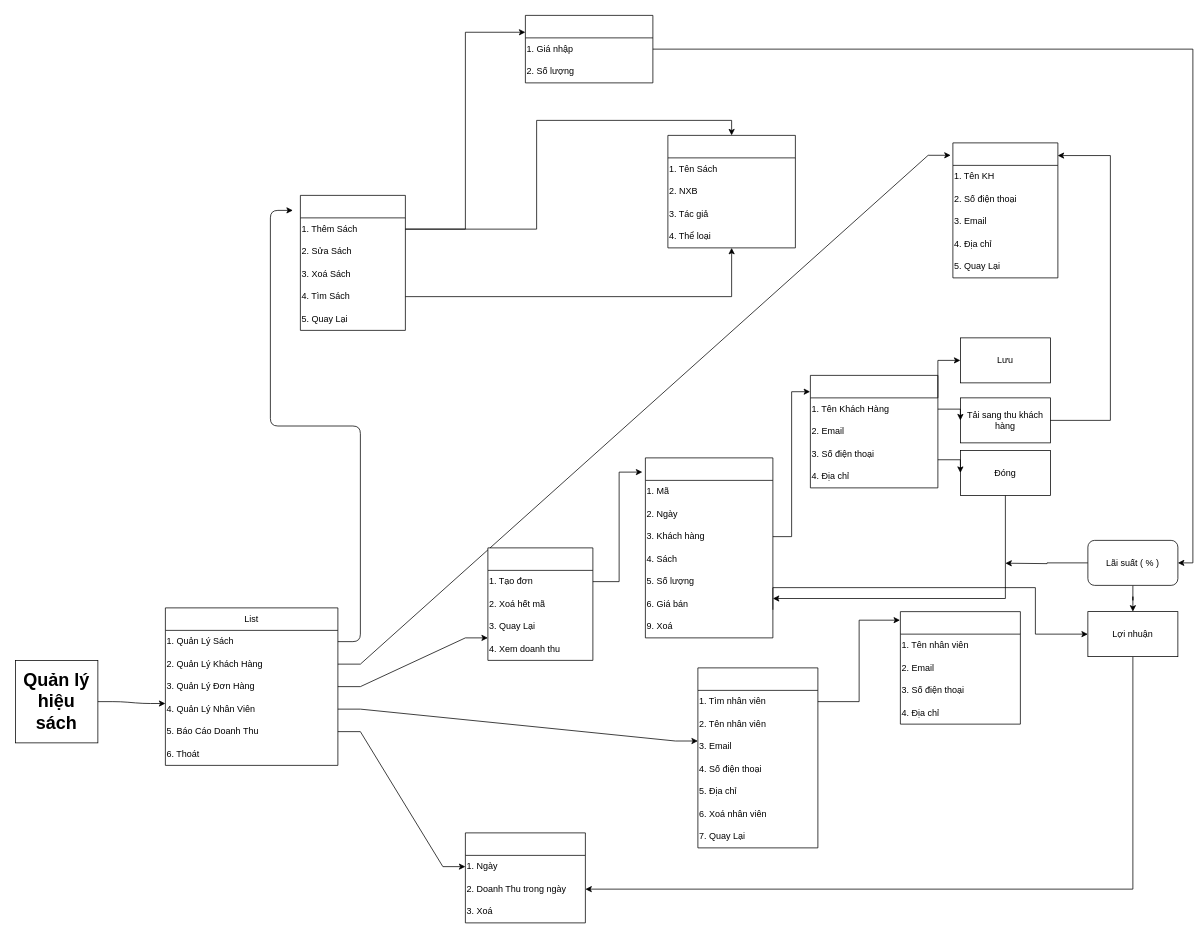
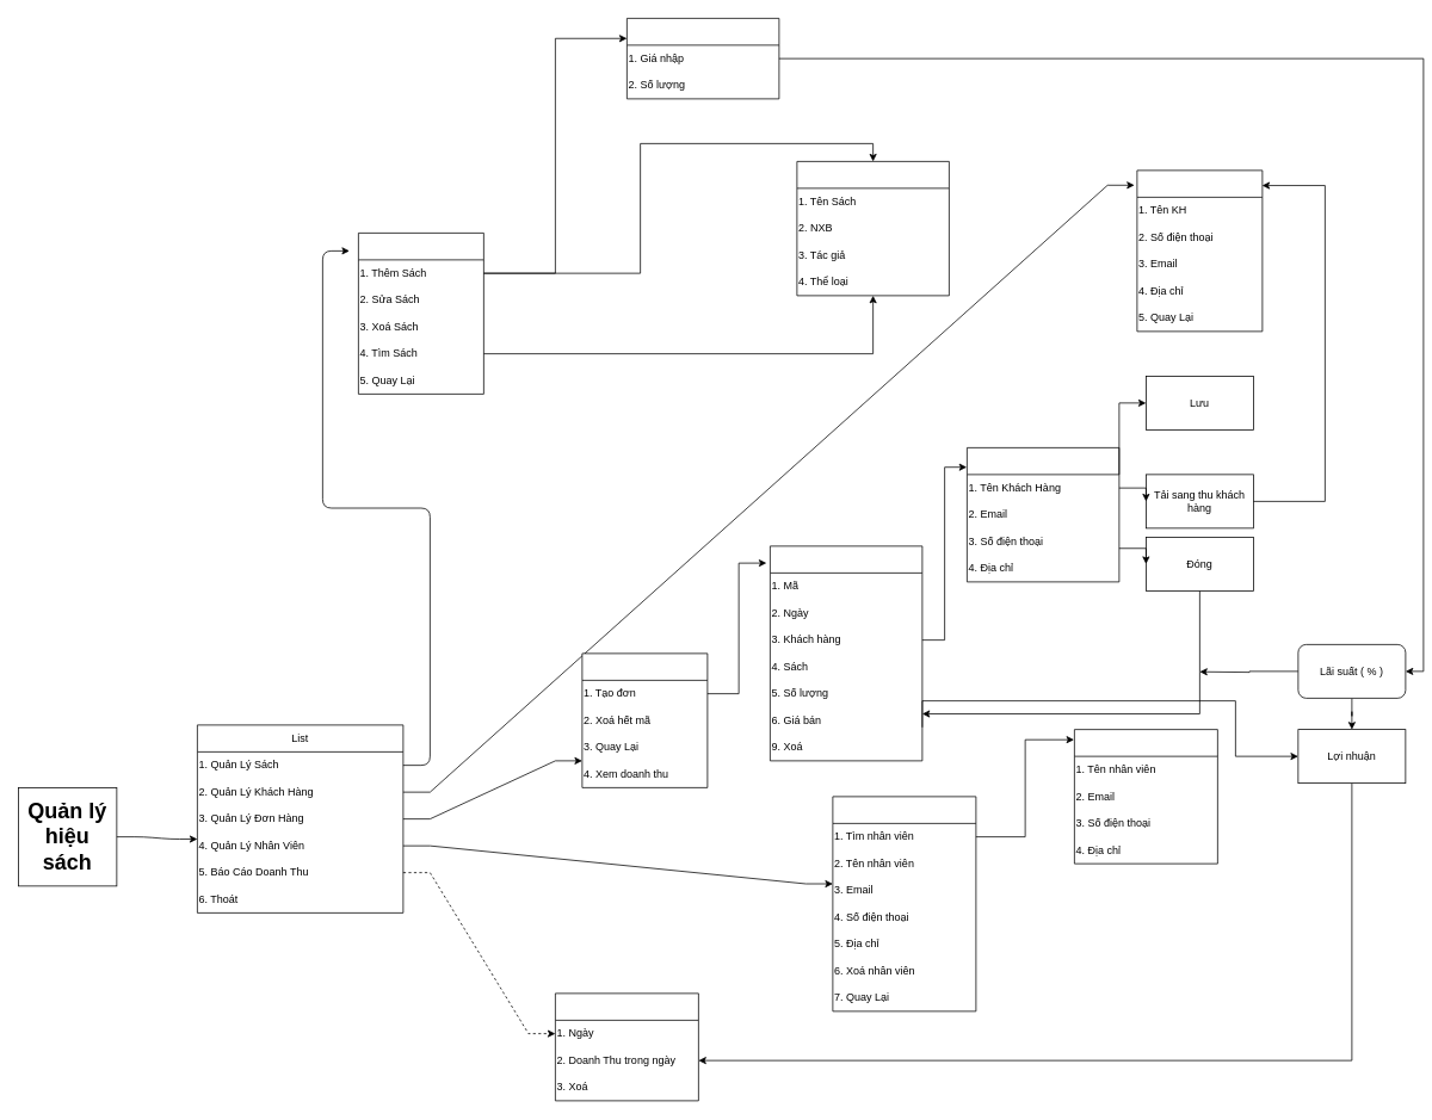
- <mxCell id="71" value="Lưu" style="rounded=0;whiteSpace=wrap;html=1;" vertex="1" parent="1"><mxGeometry x="1280" y="450" width="120" height="60" as="geometry" /></mxCell>
+ <mxCell id="71" value="Lưu" style="rounded=0;whiteSpace=wrap;html=1;" vertex="1" parent="1"><mxGeometry x="1280" y="420" width="120" height="60" as="geometry" /></mxCell>
- <mxCell id="44" style="edgeStyle=entityRelationEdgeStyle;rounded=0;orthogonalLoop=1;jettySize=auto;html=1;exitX=1;exitY=0.5;exitDx=0;exitDy=0;entryX=0;entryY=0.5;entryDx=0;entryDy=0;elbow=vertical;" parent="1" source="8" target="41" edge="1"><mxGeometry relative="1" as="geometry" /></mxCell>
+ <mxCell id="44" style="edgeStyle=entityRelationEdgeStyle;rounded=0;orthogonalLoop=1;jettySize=auto;html=1;exitX=1;exitY=0.5;exitDx=0;exitDy=0;entryX=0;entryY=0.5;entryDx=0;entryDy=0;elbow=vertical;dashed=1;" parent="1" source="8" target="41" edge="1"><mxGeometry relative="1" as="geometry" /></mxCell>
